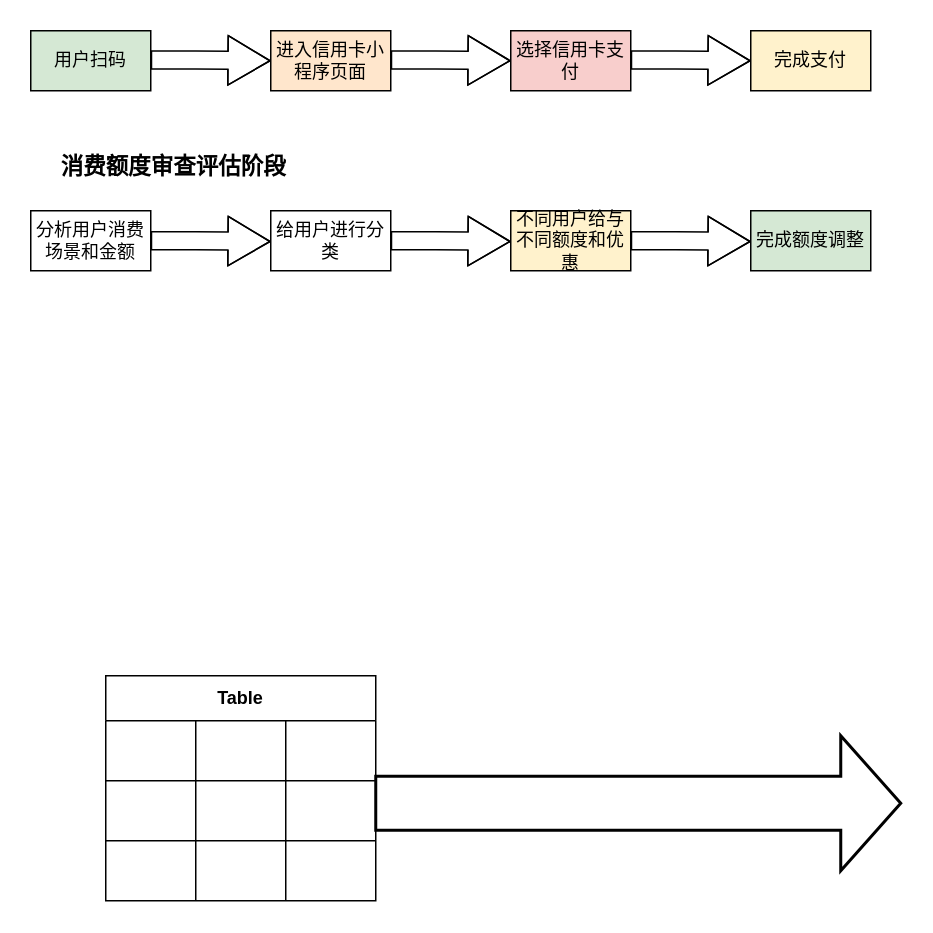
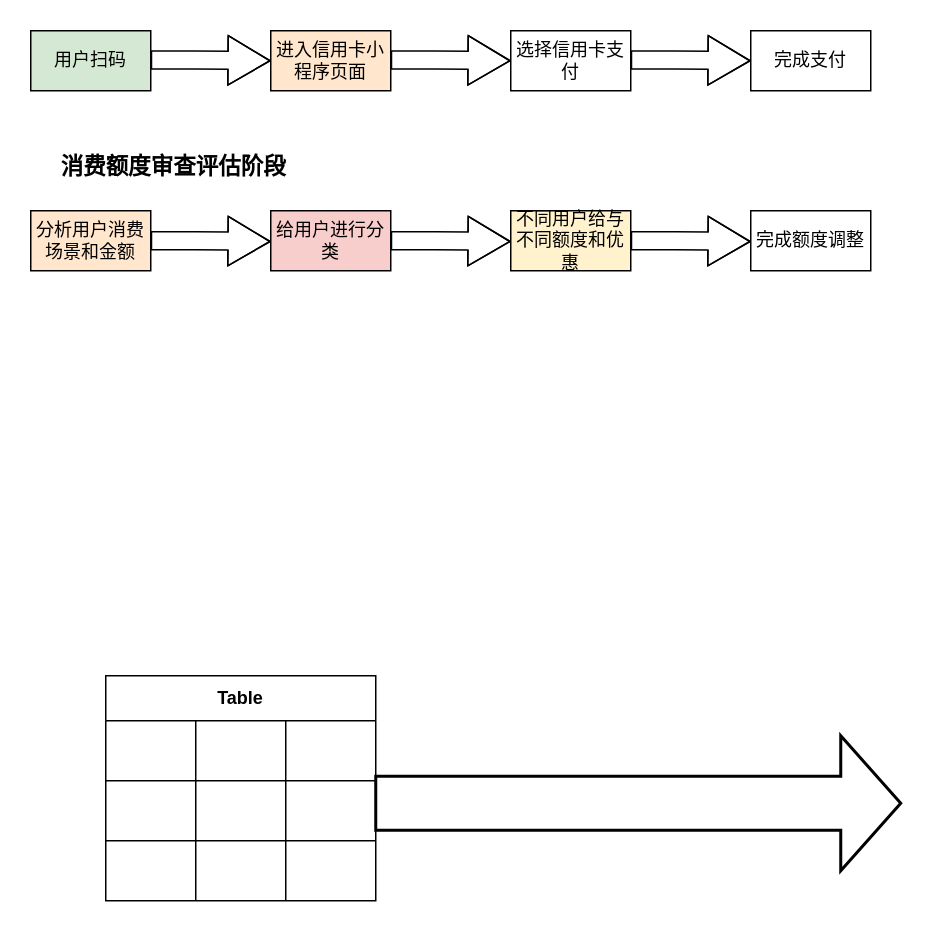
- <mxCell id="20" value="选择信用卡支付" style="rounded=0;whiteSpace=wrap;html=1;fillColor=#f8cecc;" parent="1" vertex="1"><mxGeometry x="340" y="20" width="80" height="40" as="geometry" /></mxCell>
+ <mxCell id="20" value="选择信用卡支付" style="rounded=0;whiteSpace=wrap;html=1;" parent="1" vertex="1"><mxGeometry x="340" y="20" width="80" height="40" as="geometry" /></mxCell>
- <mxCell id="22" value="完成支付" style="rounded=0;whiteSpace=wrap;html=1;fillColor=#fff2cc;" parent="1" vertex="1"><mxGeometry x="500" y="20" width="80" height="40" as="geometry" /></mxCell>
+ <mxCell id="22" value="完成支付" style="rounded=0;whiteSpace=wrap;html=1;" parent="1" vertex="1"><mxGeometry x="500" y="20" width="80" height="40" as="geometry" /></mxCell>
- <mxCell id="24" value="分析用户消费场景和金额" style="rounded=0;whiteSpace=wrap;html=1;" parent="1" vertex="1"><mxGeometry x="20" y="140" width="80" height="40" as="geometry" /></mxCell>
+ <mxCell id="24" value="分析用户消费场景和金额" style="rounded=0;whiteSpace=wrap;html=1;fillColor=#ffe6cc;" parent="1" vertex="1"><mxGeometry x="20" y="140" width="80" height="40" as="geometry" /></mxCell>
- <mxCell id="26" value="给用户进行分类" style="rounded=0;whiteSpace=wrap;html=1;" parent="1" vertex="1"><mxGeometry x="180" y="140" width="80" height="40" as="geometry" /></mxCell>
+ <mxCell id="26" value="给用户进行分类" style="rounded=0;whiteSpace=wrap;html=1;fillColor=#f8cecc;" parent="1" vertex="1"><mxGeometry x="180" y="140" width="80" height="40" as="geometry" /></mxCell>
- <mxCell id="30" value="完成额度调整" style="rounded=0;whiteSpace=wrap;html=1;fillColor=#d5e8d4;" parent="1" vertex="1"><mxGeometry x="500" y="140" width="80" height="40" as="geometry" /></mxCell>
+ <mxCell id="30" value="完成额度调整" style="rounded=0;whiteSpace=wrap;html=1;" parent="1" vertex="1"><mxGeometry x="500" y="140" width="80" height="40" as="geometry" /></mxCell>
